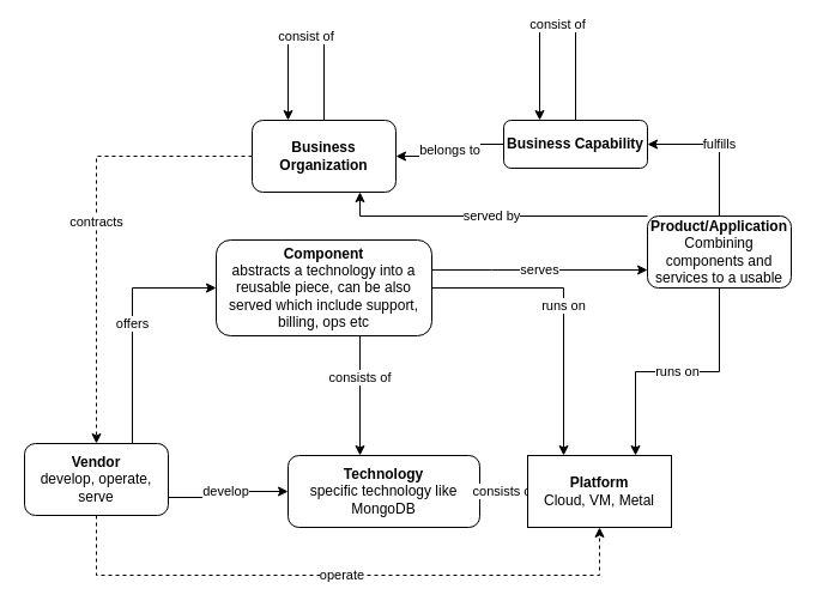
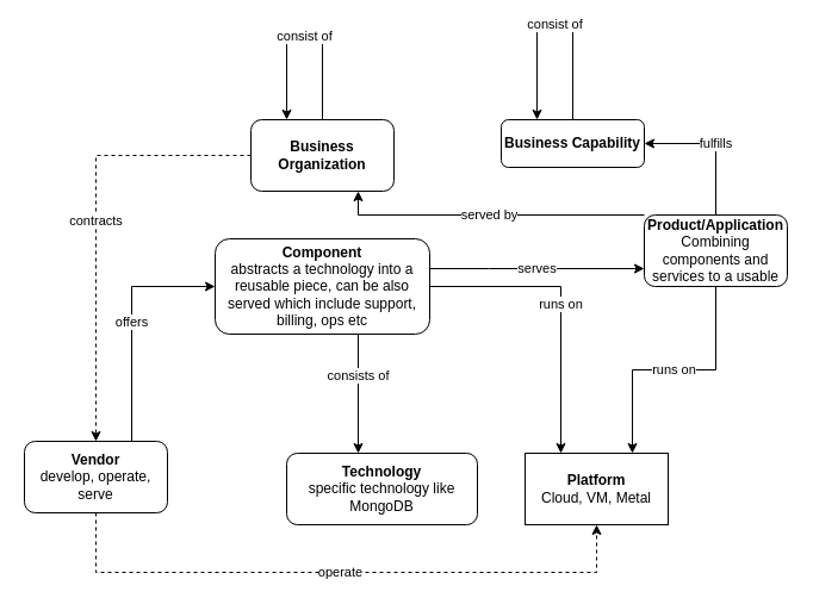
- <mxCell id="14" value="belongs to" style="edgeStyle=orthogonalEdgeStyle;rounded=0;orthogonalLoop=1;jettySize=auto;html=1;entryX=1;entryY=0.5;entryDx=0;entryDy=0;" parent="1" source="15" target="18" edge="1"><mxGeometry relative="1" as="geometry" /></mxCell>
- <mxCell id="20" value="develop" style="edgeStyle=orthogonalEdgeStyle;rounded=0;orthogonalLoop=1;jettySize=auto;html=1;entryX=0;entryY=0.5;entryDx=0;entryDy=0;exitX=1;exitY=0.75;exitDx=0;exitDy=0;" parent="1" source="22" target="2" edge="1"><mxGeometry relative="1" as="geometry"><Array as="points"><mxPoint x="180" y="415" /><mxPoint x="180" y="410" /></Array></mxGeometry></mxCell>
- <mxCell id="11" value="consists of" style="edgeStyle=orthogonalEdgeStyle;rounded=0;orthogonalLoop=1;jettySize=auto;html=1;entryX=1;entryY=0.5;entryDx=0;entryDy=0;" parent="1" source="12" target="2" edge="1"><mxGeometry relative="1" as="geometry" /></mxCell>
